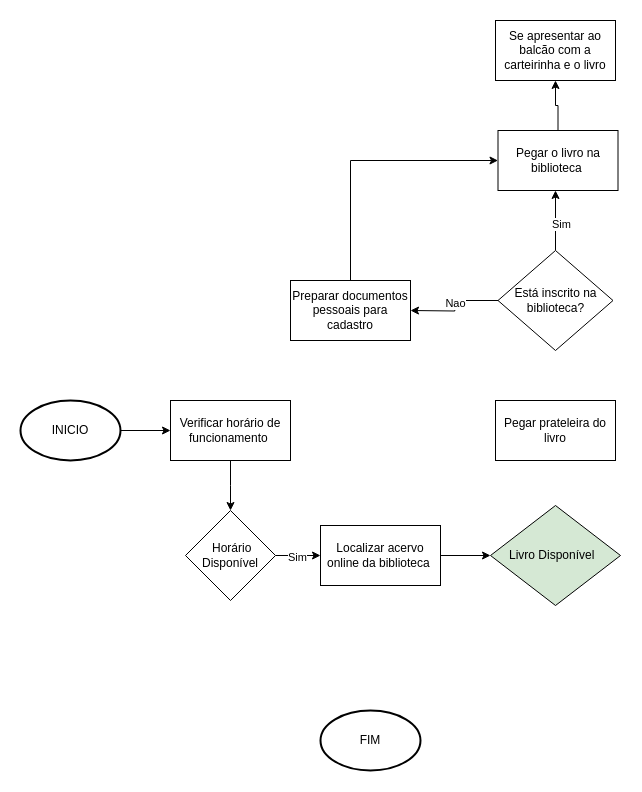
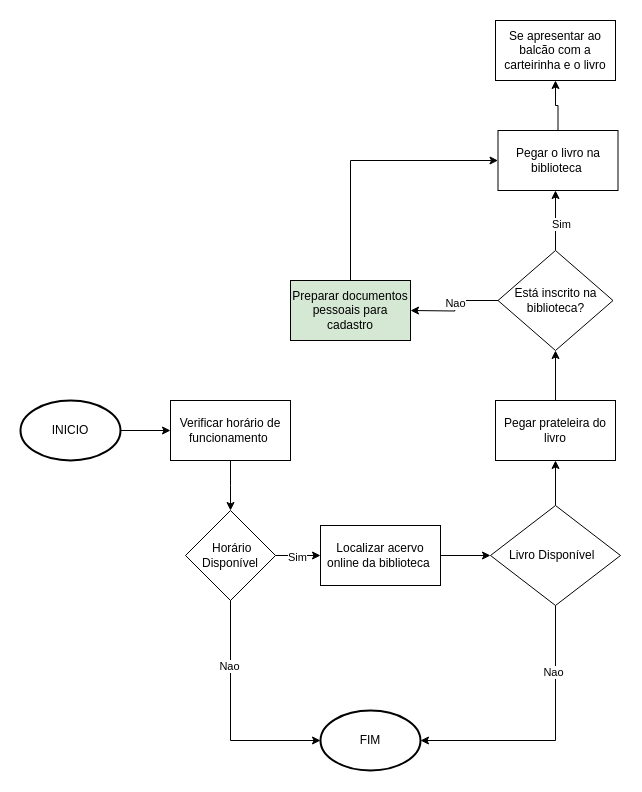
- <mxCell id="26" value="Preparar documentos pessoais para cadastro" style="rounded=0;whiteSpace=wrap;html=1;" vertex="1" parent="1"><mxGeometry x="290" y="280" width="120" height="60" as="geometry" /></mxCell>
+ <mxCell id="26" value="Preparar documentos pessoais para cadastro" style="rounded=0;whiteSpace=wrap;html=1;fillColor=#d5e8d4;" vertex="1" parent="1"><mxGeometry x="290" y="280" width="120" height="60" as="geometry" /></mxCell>
+ <mxCell id="13" style="edgeStyle=orthogonalEdgeStyle;rounded=0;orthogonalLoop=1;jettySize=auto;html=1;exitX=0.5;exitY=0;exitDx=0;exitDy=0;entryX=0.5;entryY=1;entryDx=0;entryDy=0;" edge="1" parent="1" source="14" target="24"><mxGeometry relative="1" as="geometry" /></mxCell>
+ <mxCell id="11" style="edgeStyle=orthogonalEdgeStyle;rounded=0;orthogonalLoop=1;jettySize=auto;html=1;exitX=0.5;exitY=0;exitDx=0;exitDy=0;" edge="1" parent="1" source="12" target="14"><mxGeometry relative="1" as="geometry"><mxPoint x="555" y="470" as="targetPoint" /></mxGeometry></mxCell>
- <mxCell id="12" value="Livro Disponível&amp;nbsp;&amp;nbsp;" style="rhombus;whiteSpace=wrap;html=1;fillColor=#d5e8d4;" vertex="1" parent="1"><mxGeometry x="490" y="505" width="130" height="100" as="geometry" /></mxCell>
+ <mxCell id="12" value="Livro Disponível&amp;nbsp;&amp;nbsp;" style="rhombus;whiteSpace=wrap;html=1;" vertex="1" parent="1"><mxGeometry x="490" y="505" width="130" height="100" as="geometry" /></mxCell>
+ <mxCell id="16" style="edgeStyle=orthogonalEdgeStyle;rounded=0;orthogonalLoop=1;jettySize=auto;html=1;exitX=0.5;exitY=1;exitDx=0;exitDy=0;entryX=0;entryY=0.5;entryDx=0;entryDy=0;entryPerimeter=0;" edge="1" parent="1" source="8" target="15"><mxGeometry relative="1" as="geometry" /></mxCell>
+ <mxCell id="17" value="Nao" style="edgeLabel;html=1;align=center;verticalAlign=middle;resizable=0;points=[];" vertex="1" connectable="0" parent="16"><mxGeometry x="-0.435" y="-2" relative="1" as="geometry"><mxPoint as="offset" /></mxGeometry></mxCell>
+ <mxCell id="18" style="edgeStyle=orthogonalEdgeStyle;rounded=0;orthogonalLoop=1;jettySize=auto;html=1;exitX=0.5;exitY=1;exitDx=0;exitDy=0;entryX=1;entryY=0.5;entryDx=0;entryDy=0;entryPerimeter=0;" edge="1" parent="1" source="12" target="15"><mxGeometry relative="1" as="geometry" /></mxCell>
+ <mxCell id="19" value="Nao" style="edgeLabel;html=1;align=center;verticalAlign=middle;resizable=0;points=[];" vertex="1" connectable="0" parent="18"><mxGeometry x="-0.511" y="-3" relative="1" as="geometry"><mxPoint as="offset" /></mxGeometry></mxCell>
